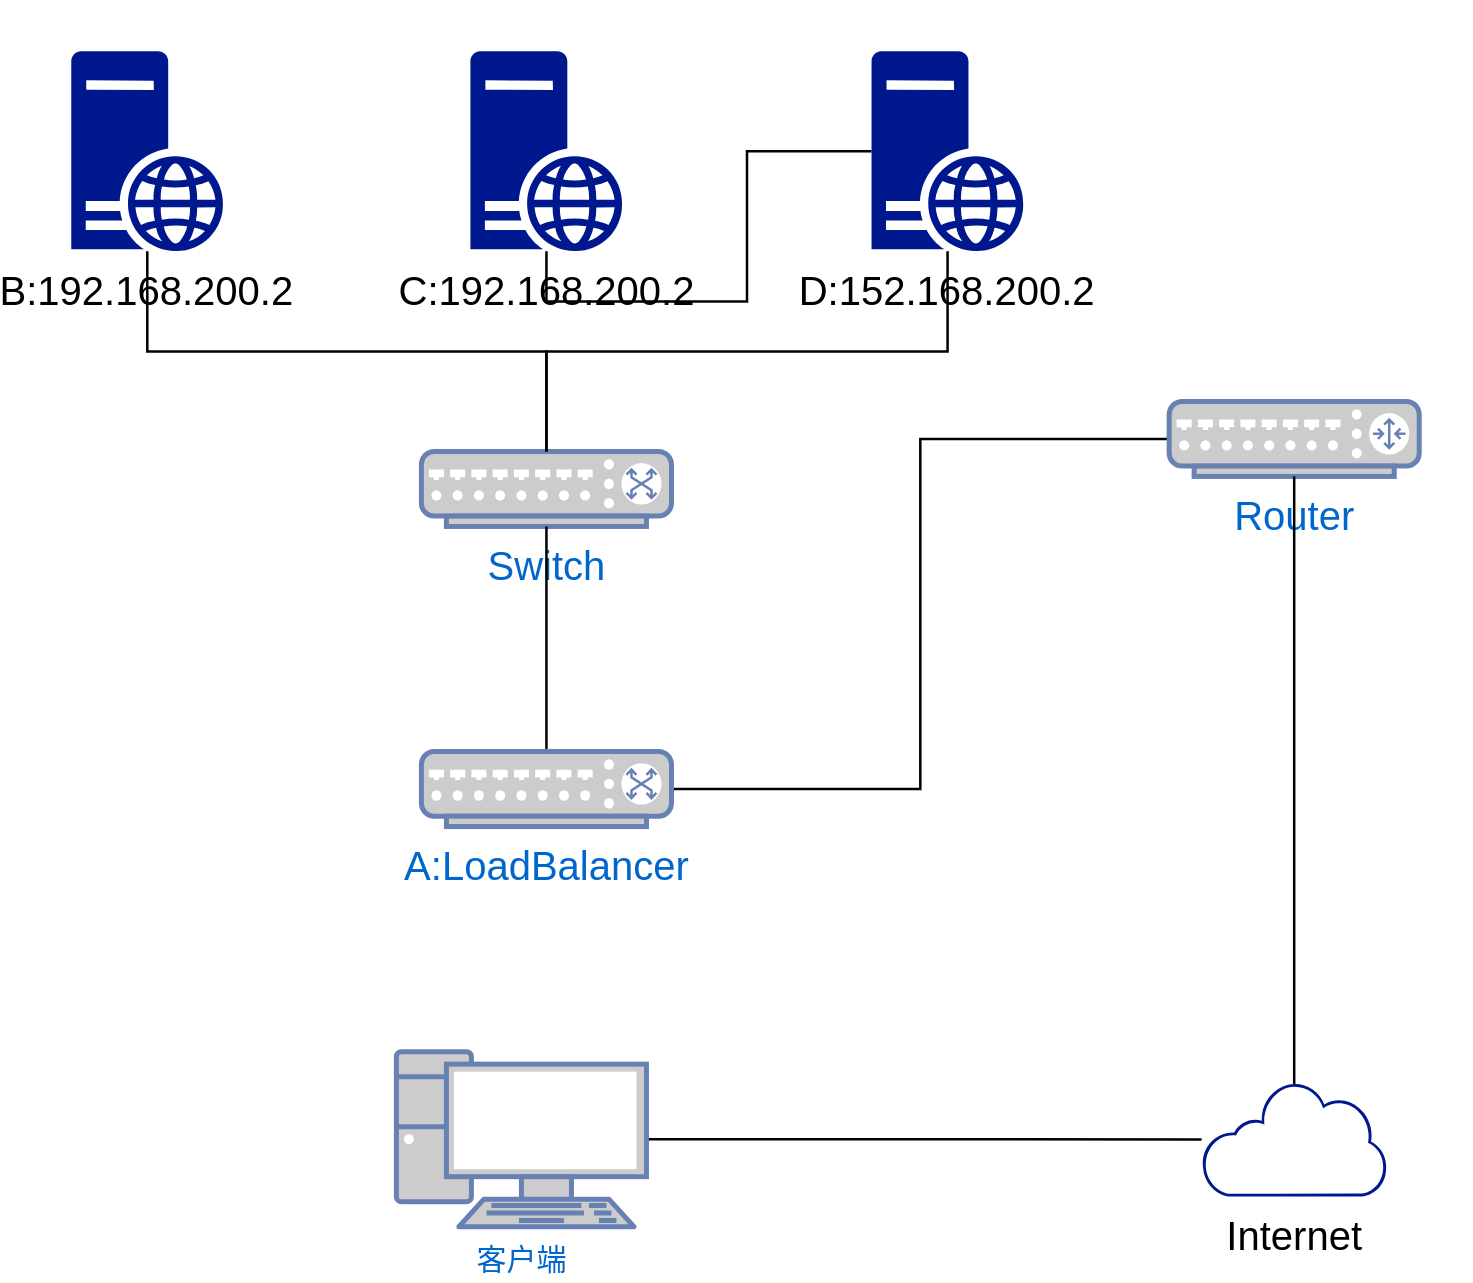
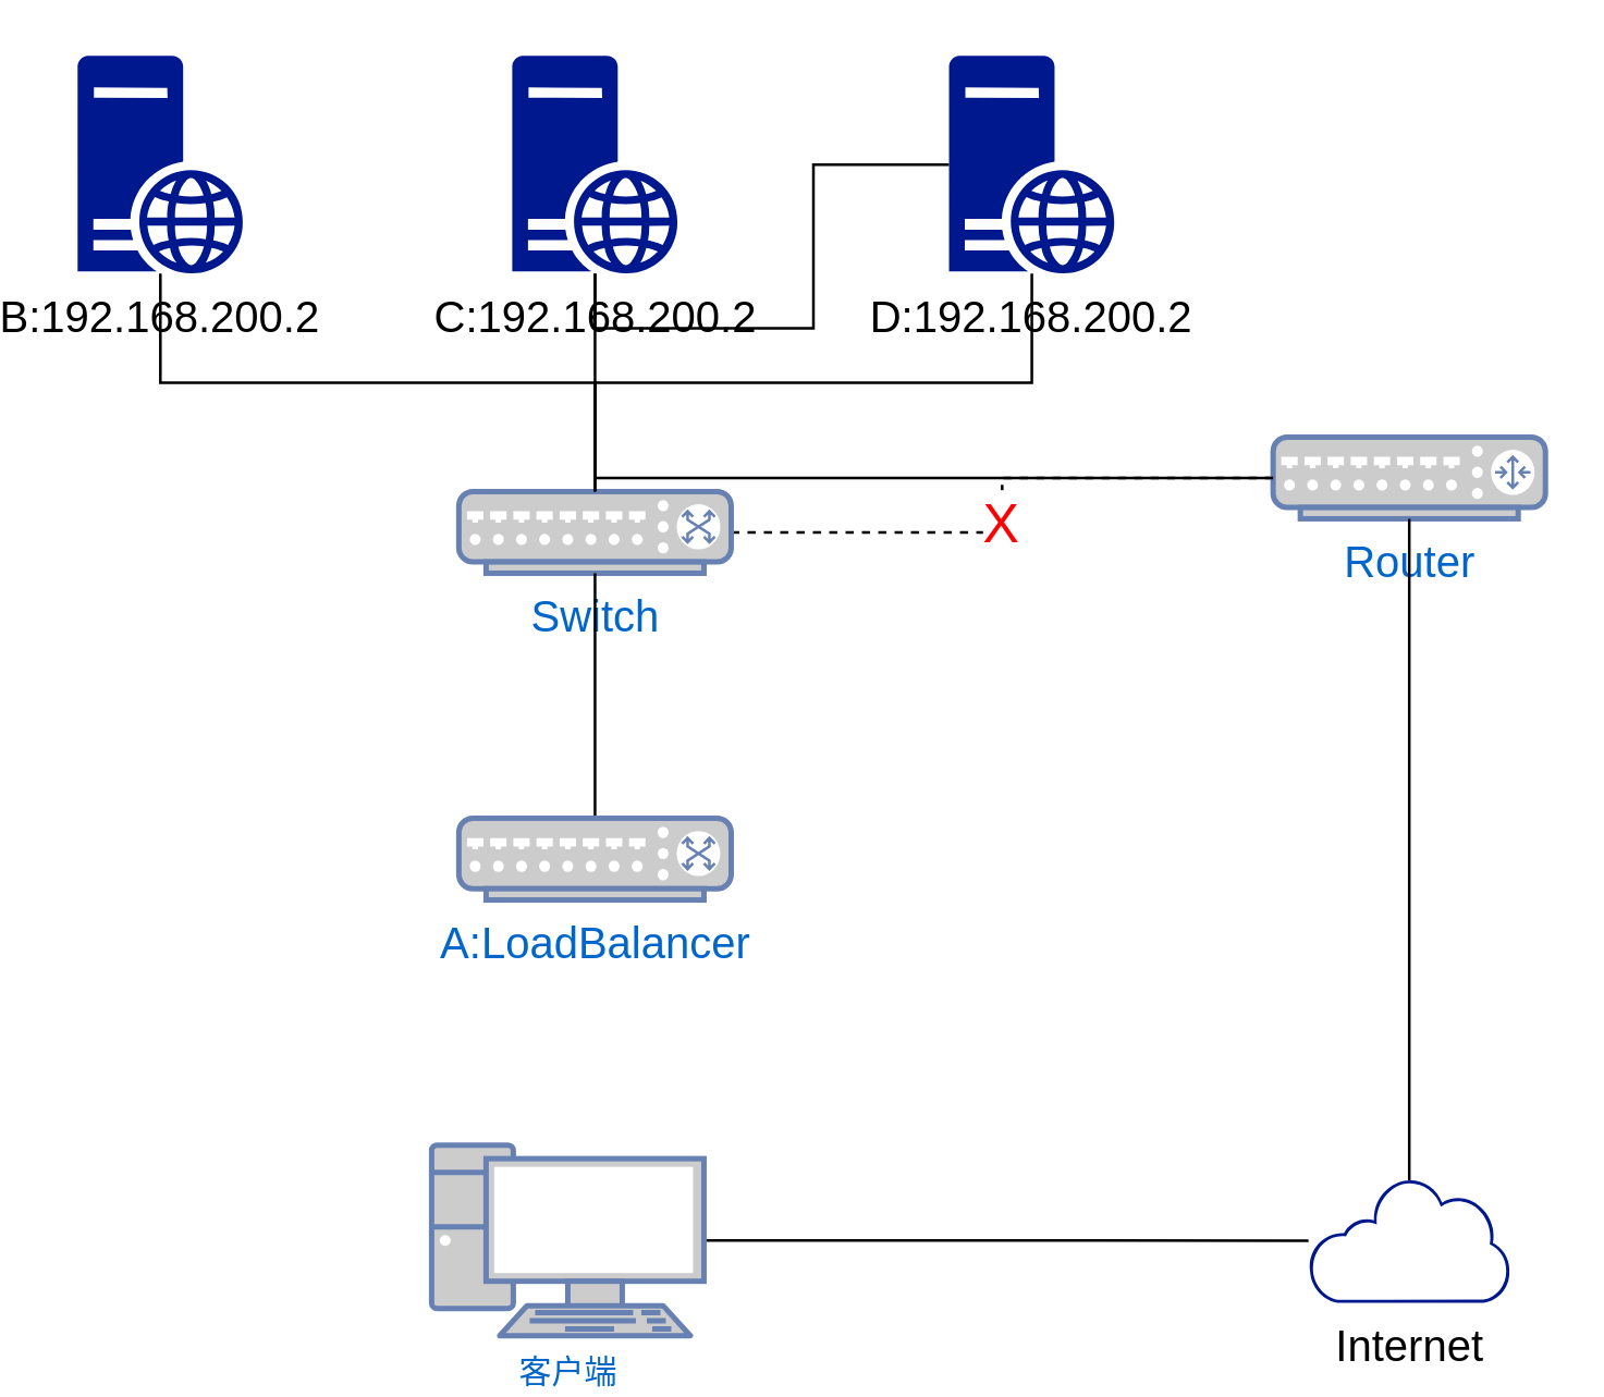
- <mxCell id="18" value="&lt;font style=&quot;font-size: 16px&quot;&gt;D:152.168.200.2&lt;/font&gt;" style="aspect=fixed;pointerEvents=1;shadow=0;dashed=0;html=1;strokeColor=none;labelPosition=center;verticalLabelPosition=bottom;verticalAlign=top;align=center;fillColor=#00188D;shape=mxgraph.mscae.enterprise.web_server" vertex="1" parent="1"><mxGeometry x="340" y="20" width="60.8" height="80" as="geometry" /></mxCell>
+ <mxCell id="18" value="&lt;font style=&quot;font-size: 16px&quot;&gt;D:192.168.200.2&lt;/font&gt;" style="aspect=fixed;pointerEvents=1;shadow=0;dashed=0;html=1;strokeColor=none;labelPosition=center;verticalLabelPosition=bottom;verticalAlign=top;align=center;fillColor=#00188D;shape=mxgraph.mscae.enterprise.web_server" vertex="1" parent="1"><mxGeometry x="340" y="20" width="60.8" height="80" as="geometry" /></mxCell>
+ <mxCell id="4" style="edgeStyle=orthogonalEdgeStyle;rounded=0;orthogonalLoop=1;jettySize=auto;html=1;exitX=1;exitY=0.5;exitDx=0;exitDy=0;exitPerimeter=0;endArrow=none;endFill=0;dashed=1;" edge="1" parent="1" source="6" target="3"><mxGeometry relative="1" as="geometry" /></mxCell>
+ <mxCell id="5" value="&lt;font style=&quot;font-size: 20px&quot; color=&quot;#ff0000&quot;&gt;X&lt;/font&gt;" style="edgeLabel;html=1;align=center;verticalAlign=middle;resizable=0;points=[];" vertex="1" connectable="0" parent="4"><mxGeometry x="-0.051" y="1" relative="1" as="geometry"><mxPoint as="offset" /></mxGeometry></mxCell>
- <mxCell id="2" style="edgeStyle=orthogonalEdgeStyle;rounded=0;orthogonalLoop=1;jettySize=auto;html=1;exitX=0;exitY=0.5;exitDx=0;exitDy=0;exitPerimeter=0;entryX=1;entryY=0.5;entryDx=0;entryDy=0;entryPerimeter=0;endArrow=none;endFill=0;" edge="1" parent="1" source="3" target="14"><mxGeometry relative="1" as="geometry" /></mxCell>
+ <mxCell id="2" style="edgeStyle=orthogonalEdgeStyle;rounded=0;orthogonalLoop=1;jettySize=auto;html=1;exitX=0;exitY=0.5;exitDx=0;exitDy=0;exitPerimeter=0;endArrow=none;endFill=0;" edge="1" parent="1" source="3" target="16"><mxGeometry relative="1" as="geometry" /></mxCell>
